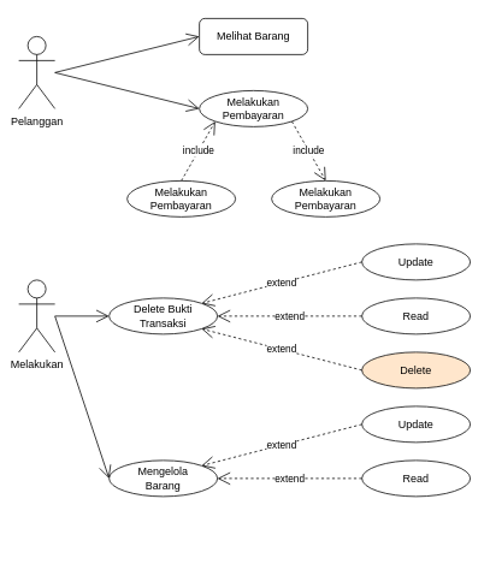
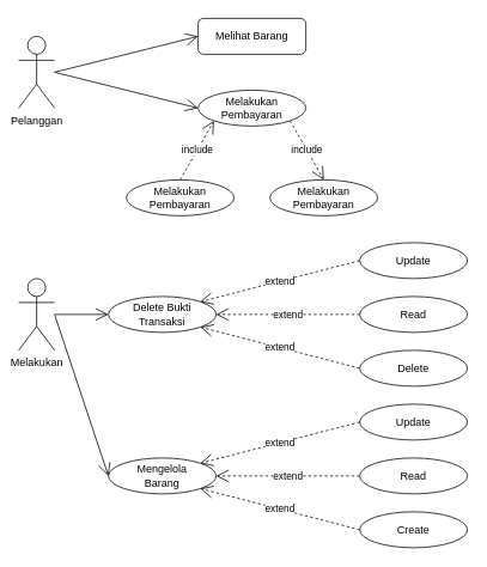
- <mxCell id="14" value="&lt;div&gt;Delete&lt;/div&gt;" style="ellipse;whiteSpace=wrap;html=1;fillColor=#ffe6cc;" vertex="1" parent="1"><mxGeometry x="400" y="390" width="120" height="40" as="geometry" /></mxCell>
+ <mxCell id="14" value="&lt;div&gt;Delete&lt;/div&gt;" style="ellipse;whiteSpace=wrap;html=1;" vertex="1" parent="1"><mxGeometry x="400" y="390" width="120" height="40" as="geometry" /></mxCell>
+ <mxCell id="26" value="extend" style="endArrow=open;endSize=12;dashed=1;html=1;exitX=0;exitY=0.5;exitDx=0;exitDy=0;entryX=1;entryY=1;entryDx=0;entryDy=0;" edge="1" parent="1" source="21" target="20"><mxGeometry width="160" relative="1" as="geometry"><mxPoint x="305" y="475" as="sourcePoint" /><mxPoint x="245" y="535" as="targetPoint" /></mxGeometry></mxCell>
+ <mxCell id="21" value="Create" style="ellipse;whiteSpace=wrap;html=1;" vertex="1" parent="1"><mxGeometry x="400" y="570" width="120" height="40" as="geometry" /></mxCell>
